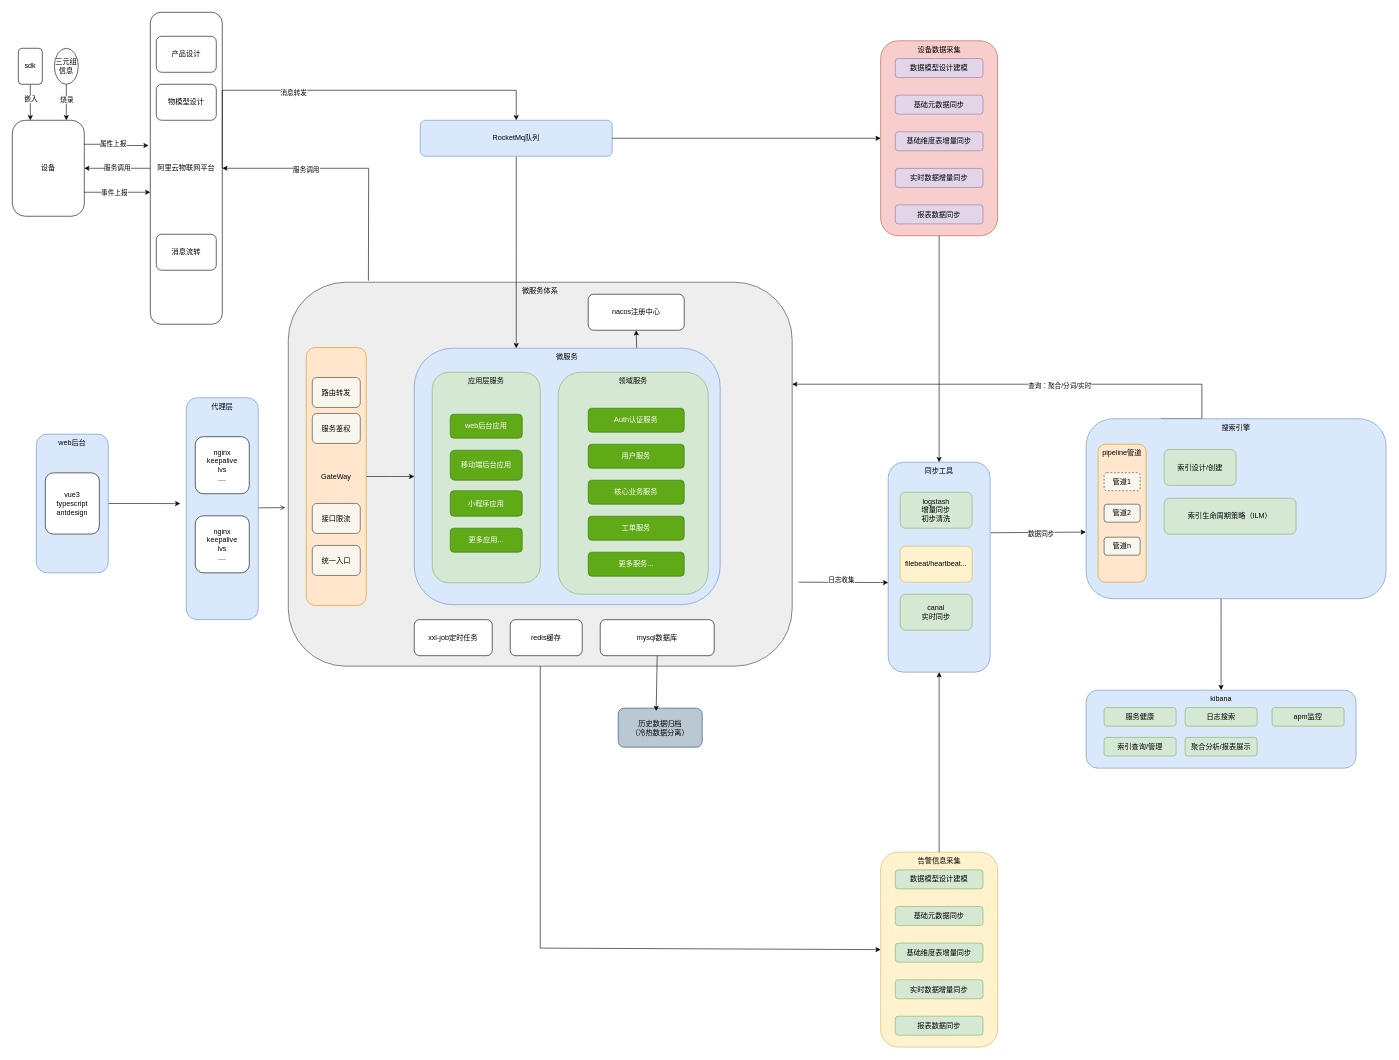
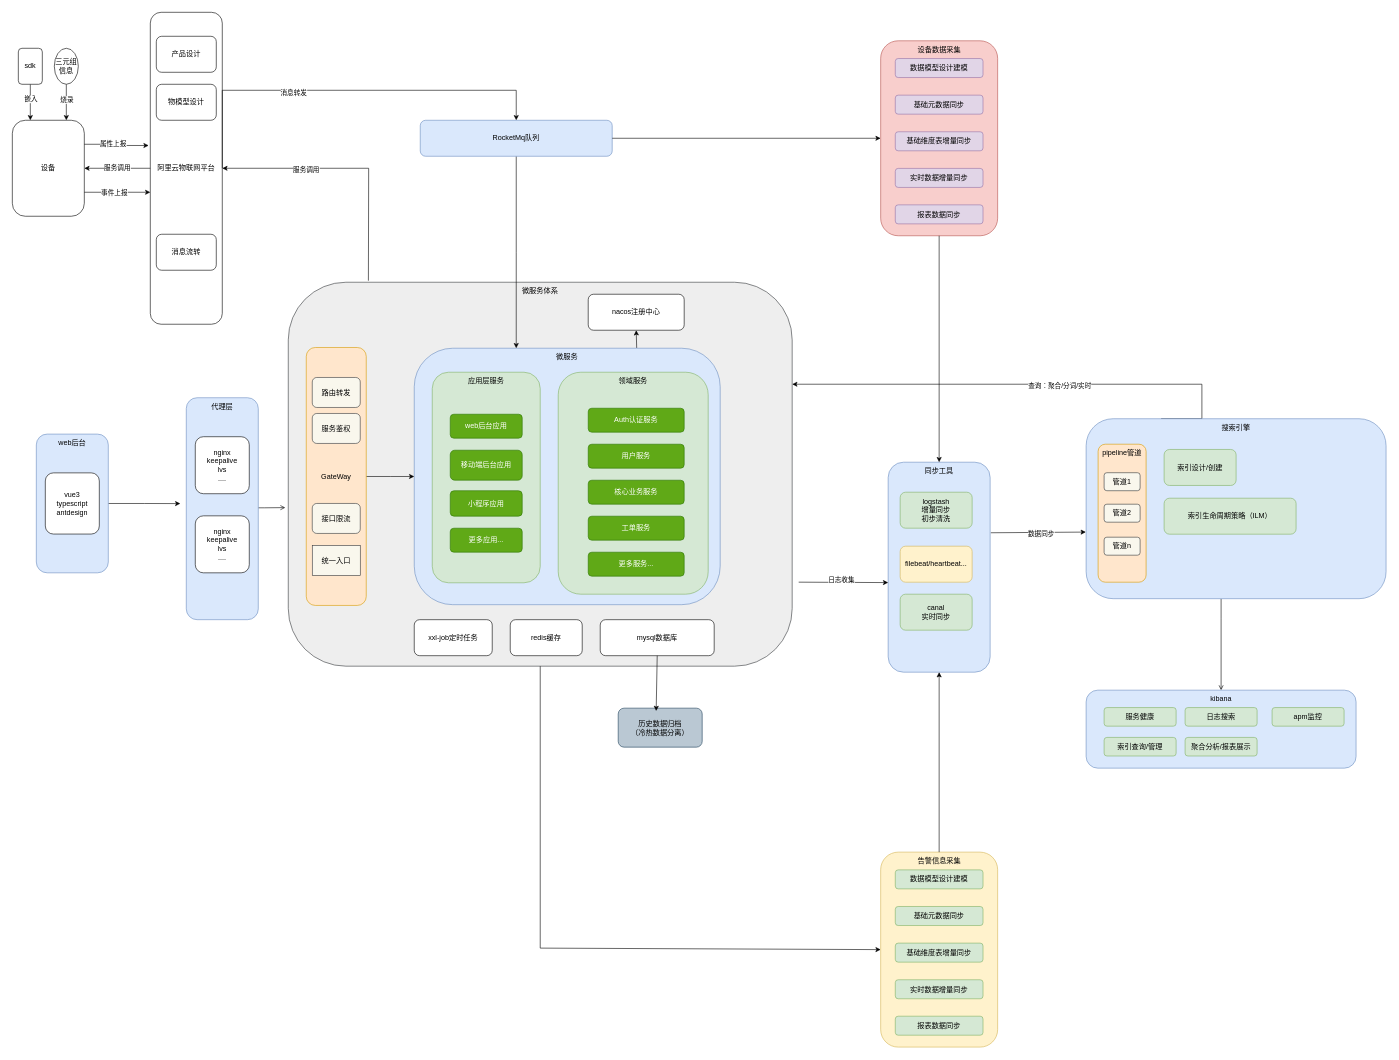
- <mxCell id="80" value="管道1" style="rounded=1;whiteSpace=wrap;html=1;fillColor=#f9f7ed;strokeColor=#36393d;dashed=1;" parent="78" vertex="1"><mxGeometry x="10" y="47.5" width="60" height="30" as="geometry" /></mxCell>
+ <mxCell id="80" value="管道1" style="rounded=1;whiteSpace=wrap;html=1;fillColor=#f9f7ed;strokeColor=#36393d;" parent="78" vertex="1"><mxGeometry x="10" y="47.5" width="60" height="30" as="geometry" /></mxCell>
- <mxCell id="39" value="统一入口" style="rounded=1;whiteSpace=wrap;html=1;fillColor=#f9f7ed;strokeColor=#36393d;" parent="34" vertex="1"><mxGeometry x="10" y="330" width="80" height="50" as="geometry" /></mxCell>
+ <mxCell id="39" value="统一入口" style="whiteSpace=wrap;html=1;fillColor=#f9f7ed;strokeColor=#36393d;rounded=0;" parent="34" vertex="1"><mxGeometry x="10" y="330" width="80" height="50" as="geometry" /></mxCell>
- <mxCell id="57" style="edgeStyle=orthogonalEdgeStyle;rounded=0;orthogonalLoop=1;jettySize=auto;html=1;" parent="1" source="60" target="87" edge="1"><mxGeometry relative="1" as="geometry"><Array as="points"><mxPoint x="2035" y="1030" /><mxPoint x="2035" y="1030" /></Array></mxGeometry></mxCell>
+ <mxCell id="57" style="edgeStyle=orthogonalEdgeStyle;rounded=0;orthogonalLoop=1;jettySize=auto;html=1;endArrow=open;" parent="1" source="60" target="87" edge="1"><mxGeometry relative="1" as="geometry"><Array as="points"><mxPoint x="2035" y="1030" /><mxPoint x="2035" y="1030" /></Array></mxGeometry></mxCell>
